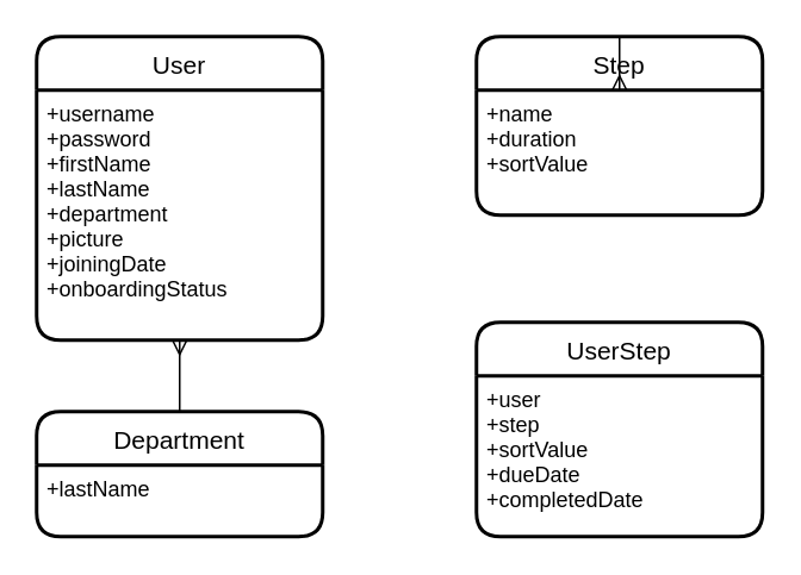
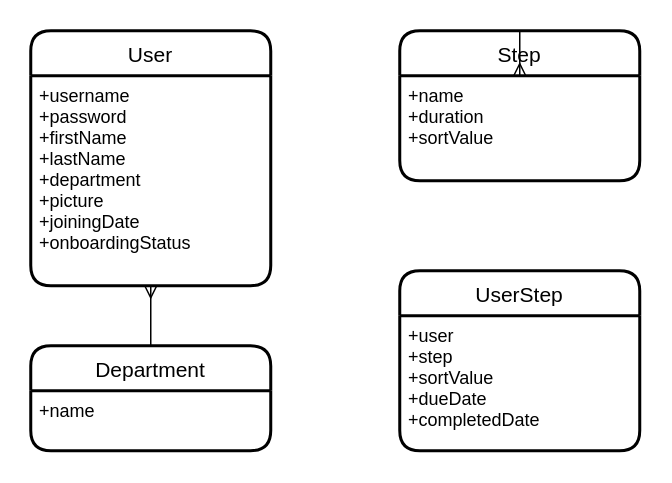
- <mxCell id="3" value="+lastName" style="align=left;strokeColor=none;fillColor=none;spacingLeft=4;fontSize=12;verticalAlign=top;resizable=0;rotatable=0;part=1;" vertex="1" parent="2"><mxGeometry y="30" width="160" height="40" as="geometry" /></mxCell>
+ <mxCell id="3" value="+name" style="align=left;strokeColor=none;fillColor=none;spacingLeft=4;fontSize=12;verticalAlign=top;resizable=0;rotatable=0;part=1;" vertex="1" parent="2"><mxGeometry y="30" width="160" height="40" as="geometry" /></mxCell>
